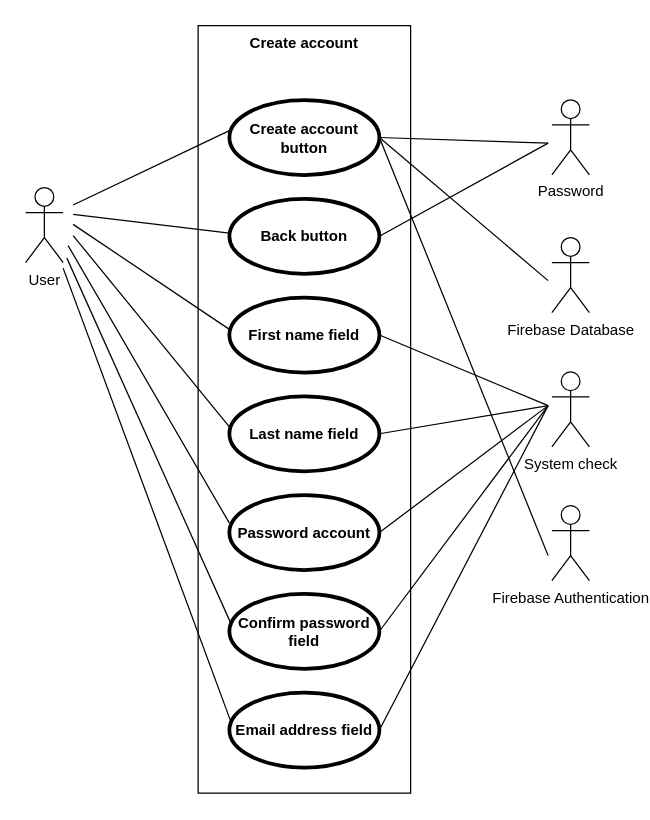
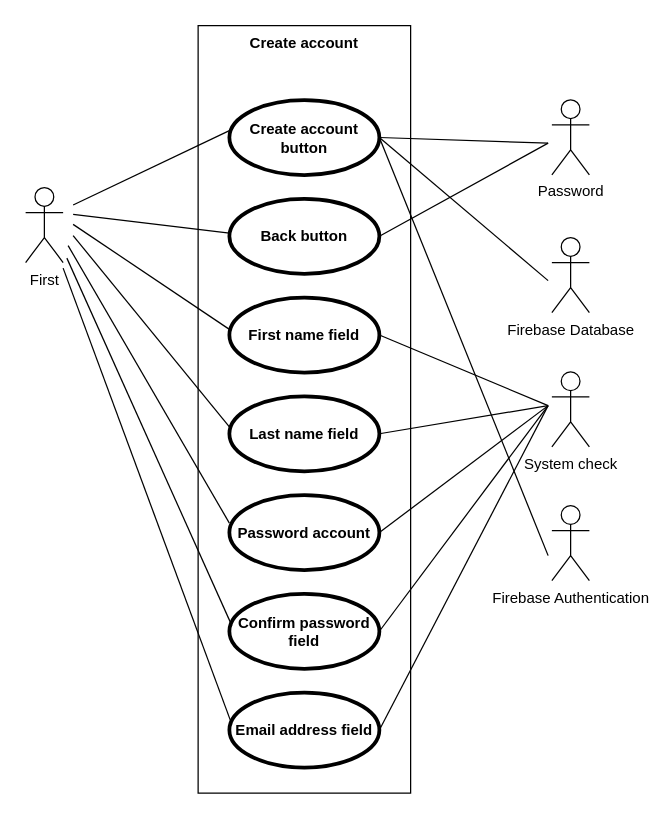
- <mxCell id="2" value="User" style="shape=umlActor;verticalLabelPosition=bottom;labelBackgroundColor=#ffffff;verticalAlign=top;html=1;outlineConnect=0;" vertex="1" parent="1"><mxGeometry x="20" y="149.5" width="30" height="60" as="geometry" /></mxCell>
+ <mxCell id="2" value="First" style="shape=umlActor;verticalLabelPosition=bottom;labelBackgroundColor=#ffffff;verticalAlign=top;html=1;outlineConnect=0;" vertex="1" parent="1"><mxGeometry x="20" y="149.5" width="30" height="60" as="geometry" /></mxCell>
